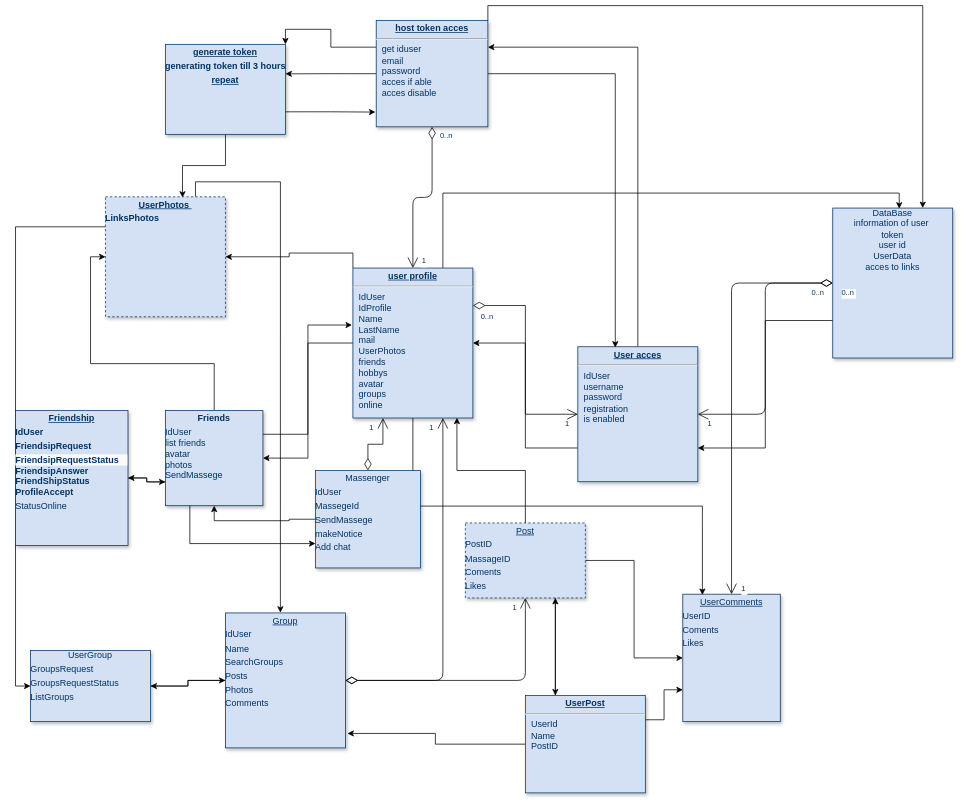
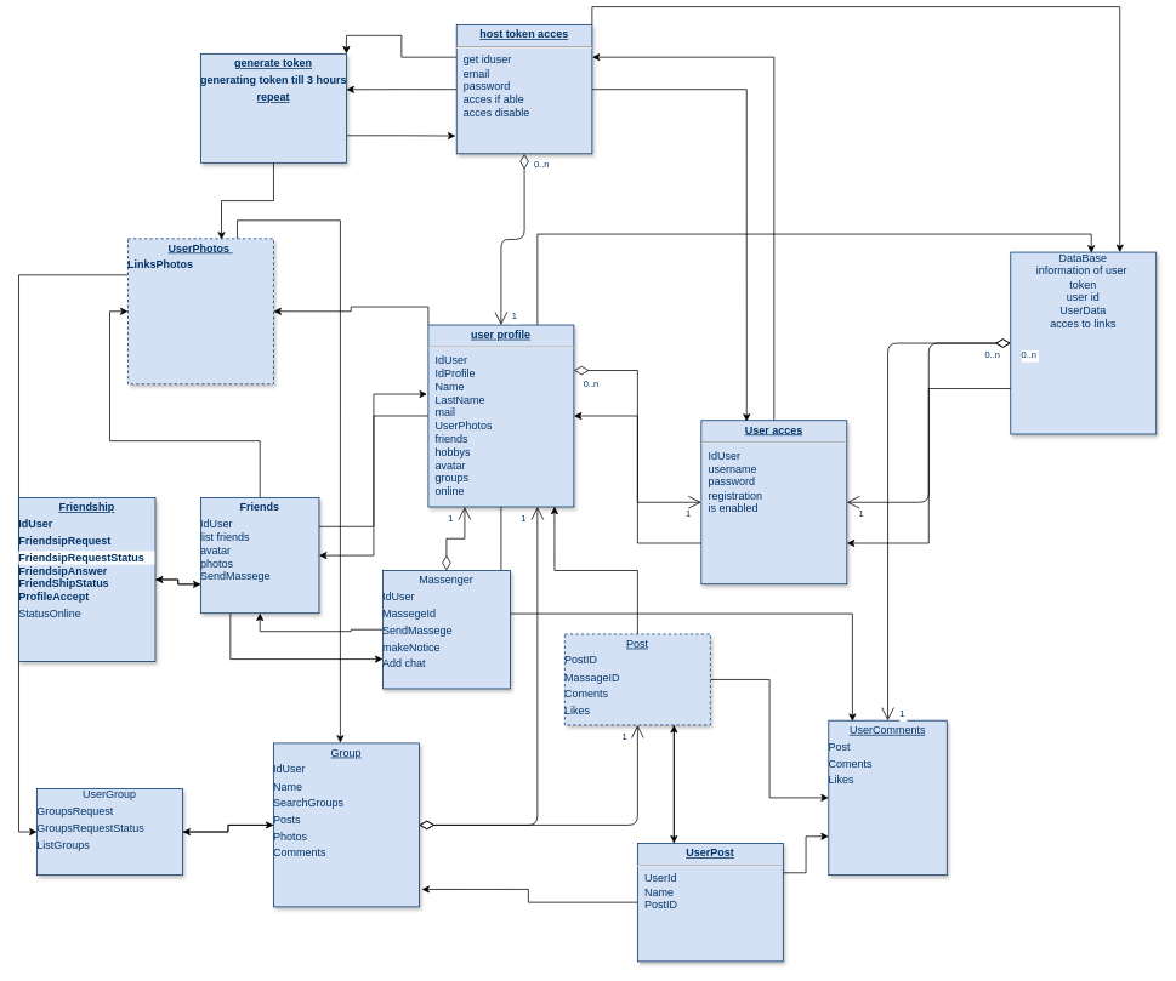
- <mxCell id="21" value="&lt;p style=&quot;margin: 0px; margin-top: 4px; text-align: center; text-decoration: underline;&quot;&gt;UserComments&lt;/p&gt;&lt;p style=&quot;margin: 4px 0px 0px;&quot;&gt;UserID&lt;/p&gt;&lt;p style=&quot;margin: 4px 0px 0px;&quot;&gt;Coments&lt;/p&gt;&lt;p style=&quot;margin: 4px 0px 0px;&quot;&gt;Likes&lt;/p&gt;&lt;p style=&quot;margin: 0px; margin-top: 4px; text-align: center; text-decoration: underline;&quot;&gt;&lt;br&gt;&lt;/p&gt;" style="verticalAlign=top;align=left;overflow=fill;fontSize=12;fontFamily=Helvetica;html=1;strokeColor=#003366;shadow=1;fillColor=#D4E1F5;fontColor=#003366" parent="1" vertex="1"><mxGeometry x="910" y="785" width="130" height="170" as="geometry" /></mxCell>
+ <mxCell id="21" value="&lt;p style=&quot;margin: 0px; margin-top: 4px; text-align: center; text-decoration: underline;&quot;&gt;UserComments&lt;/p&gt;&lt;p style=&quot;margin: 4px 0px 0px;&quot;&gt;Post&lt;/p&gt;&lt;p style=&quot;margin: 4px 0px 0px;&quot;&gt;Coments&lt;/p&gt;&lt;p style=&quot;margin: 4px 0px 0px;&quot;&gt;Likes&lt;/p&gt;&lt;p style=&quot;margin: 0px; margin-top: 4px; text-align: center; text-decoration: underline;&quot;&gt;&lt;br&gt;&lt;/p&gt;" style="verticalAlign=top;align=left;overflow=fill;fontSize=12;fontFamily=Helvetica;html=1;strokeColor=#003366;shadow=1;fillColor=#D4E1F5;fontColor=#003366" parent="1" vertex="1"><mxGeometry x="910" y="785" width="130" height="170" as="geometry" /></mxCell>
